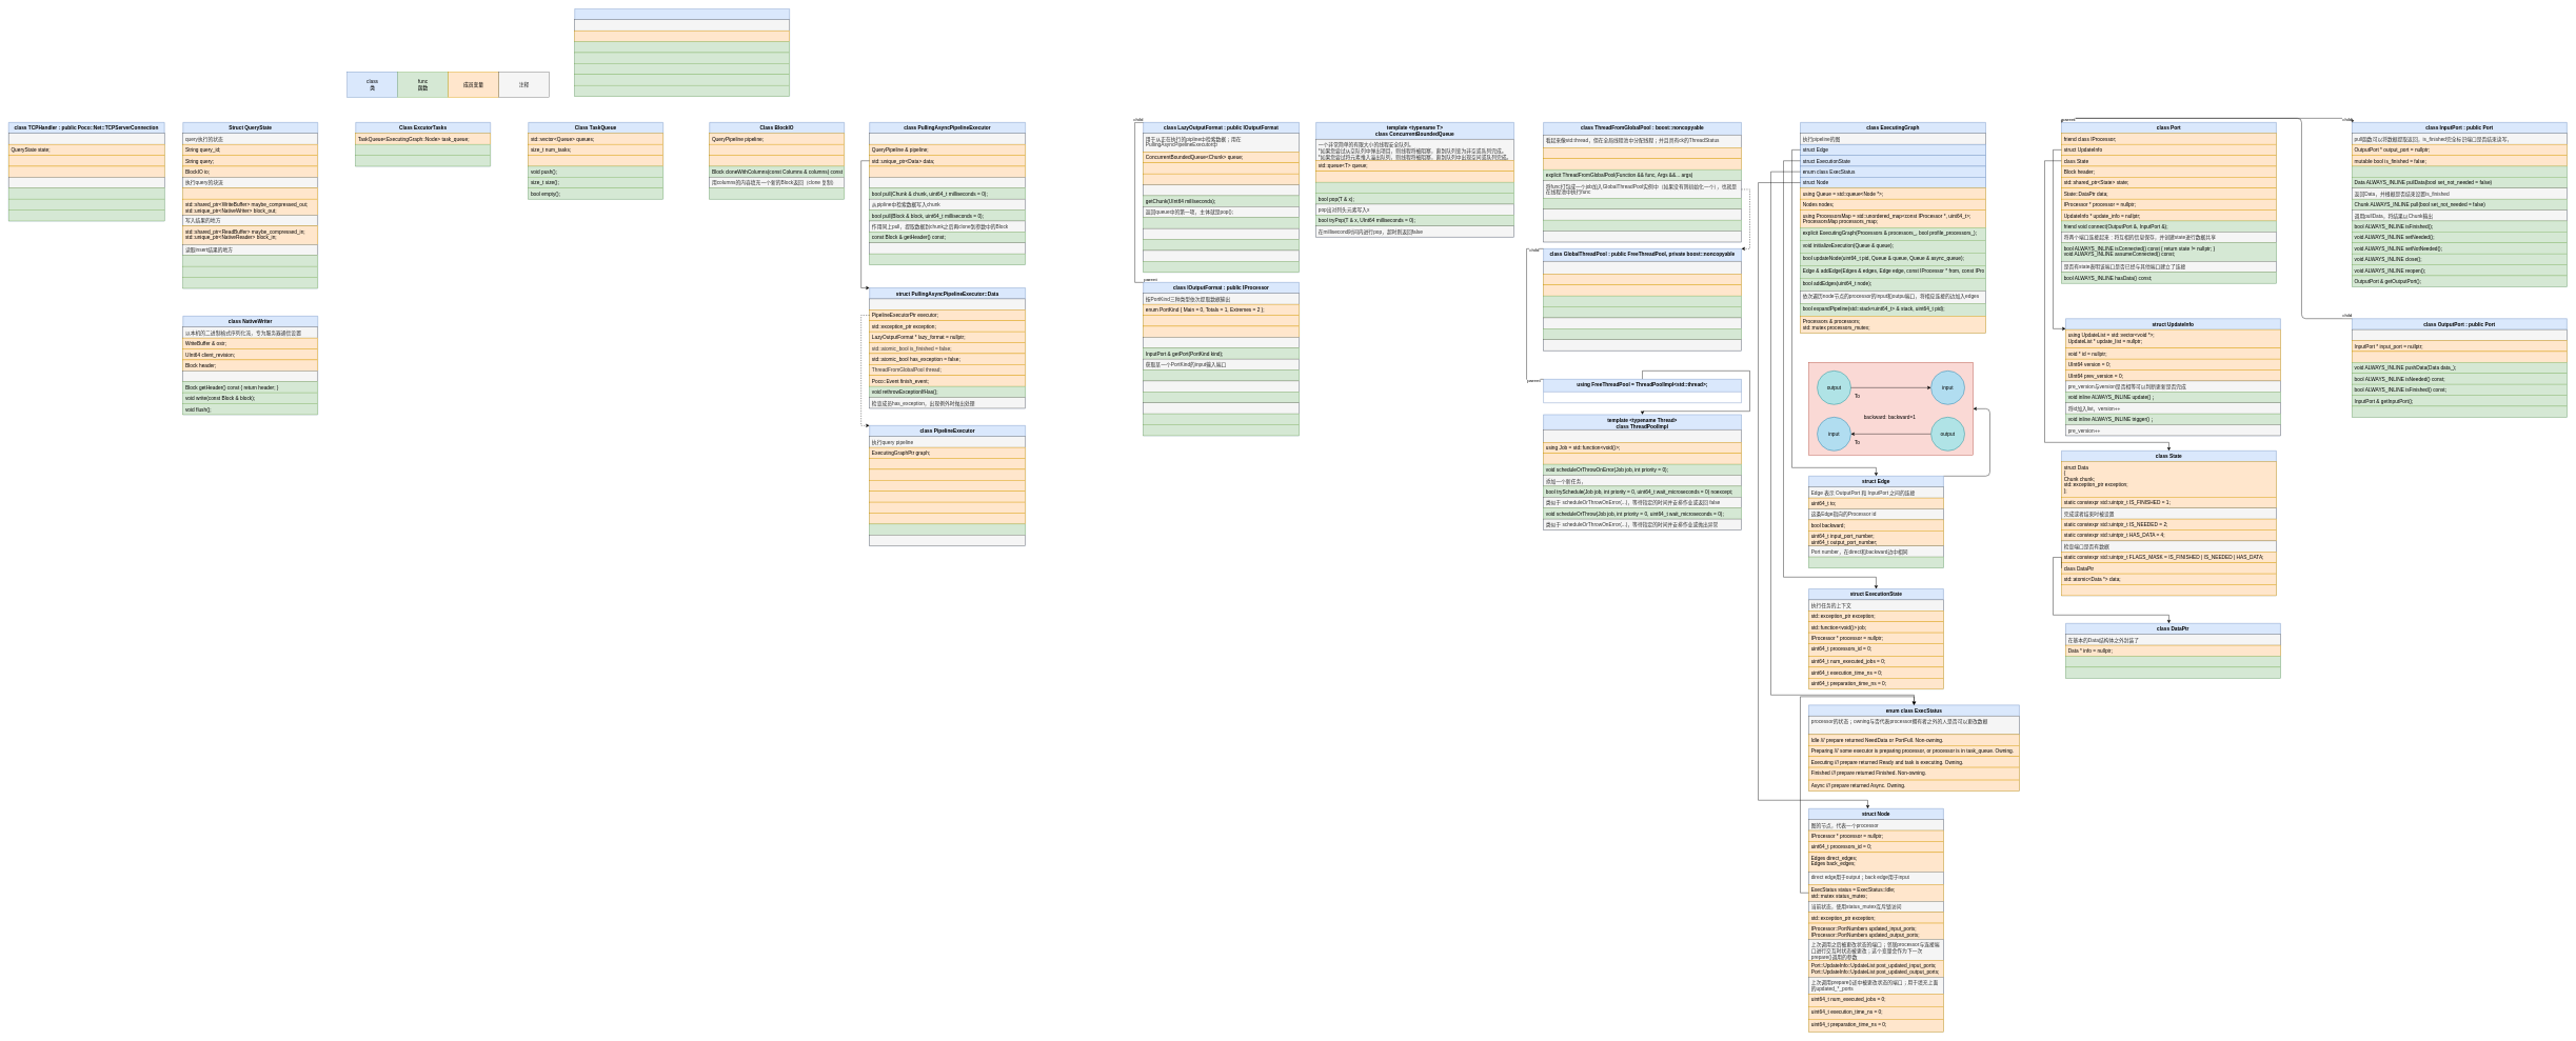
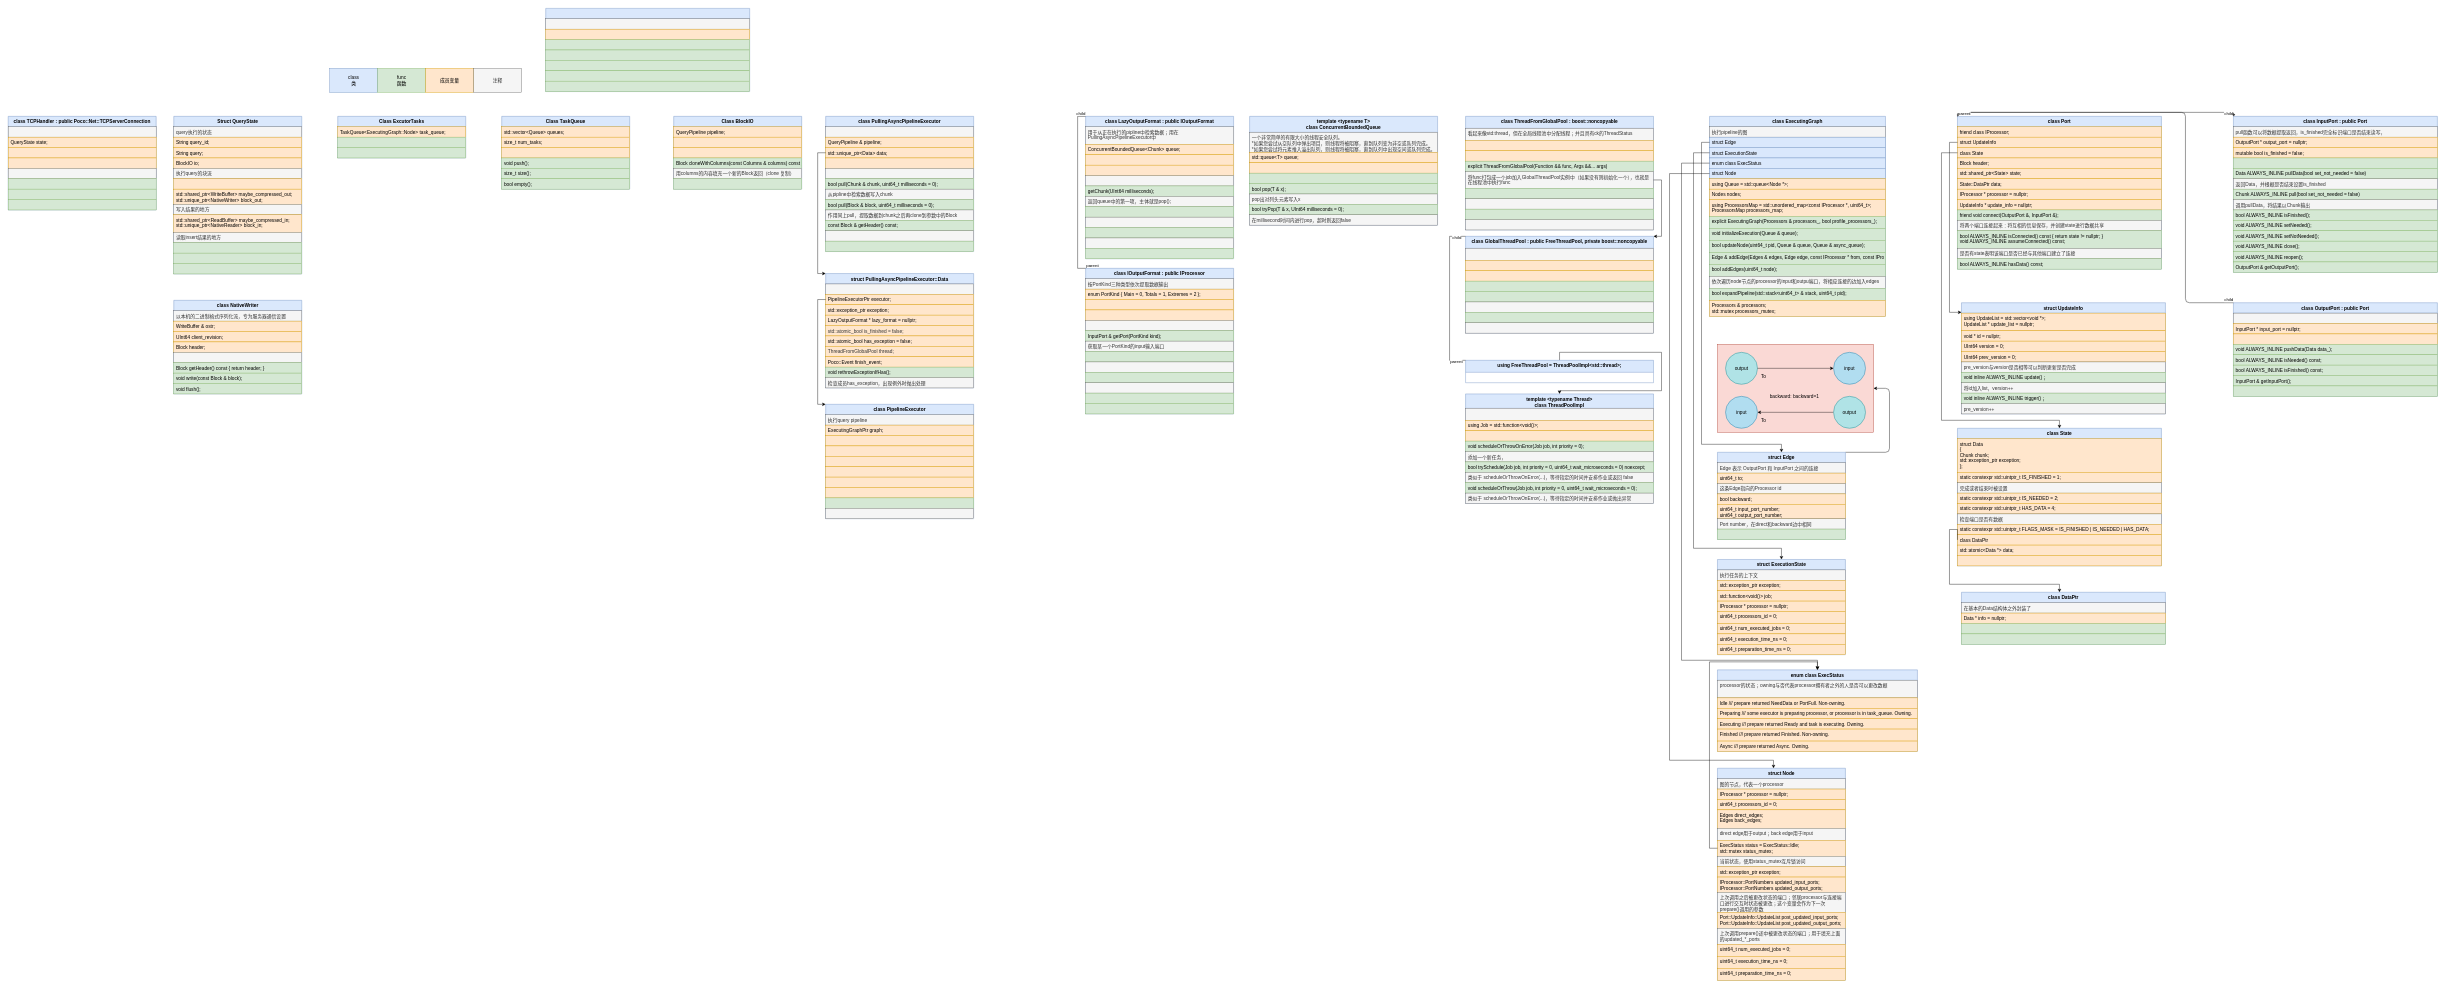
- <mxCell id="166" style="edgeStyle=orthogonalEdgeStyle;rounded=0;orthogonalLoop=1;jettySize=auto;html=1;exitX=1;exitY=0.5;exitDx=0;exitDy=0;entryX=1;entryY=0;entryDx=0;entryDy=0;dashed=1;" parent="1" source="137" target="142" edge="1"><mxGeometry relative="1" as="geometry"><Array as="points"><mxPoint x="4154" y="449" /><mxPoint x="4154" y="590" /></Array></mxGeometry></mxCell>
+ <mxCell id="166" style="edgeStyle=orthogonalEdgeStyle;rounded=0;orthogonalLoop=1;jettySize=auto;html=1;exitX=1;exitY=0.5;exitDx=0;exitDy=0;entryX=1;entryY=0;entryDx=0;entryDy=0;" parent="1" source="137" target="142" edge="1"><mxGeometry relative="1" as="geometry"><Array as="points"><mxPoint x="4154" y="449" /><mxPoint x="4154" y="590" /></Array></mxGeometry></mxCell>
- <mxCell id="131" style="edgeStyle=orthogonalEdgeStyle;rounded=0;orthogonalLoop=1;jettySize=auto;html=1;exitX=0;exitY=0.5;exitDx=0;exitDy=0;entryX=0;entryY=0;entryDx=0;entryDy=0;dashed=1;" parent="1" source="101" target="119" edge="1"><mxGeometry relative="1" as="geometry"><Array as="points"><mxPoint x="2044" y="748" /><mxPoint x="2044" y="1010" /></Array></mxGeometry></mxCell>
+ <mxCell id="131" style="edgeStyle=orthogonalEdgeStyle;rounded=0;orthogonalLoop=1;jettySize=auto;html=1;exitX=0;exitY=0.5;exitDx=0;exitDy=0;entryX=0;entryY=0;entryDx=0;entryDy=0;" parent="1" source="101" target="119" edge="1"><mxGeometry relative="1" as="geometry"><Array as="points"><mxPoint x="2044" y="748" /><mxPoint x="2044" y="1010" /></Array></mxGeometry></mxCell>
